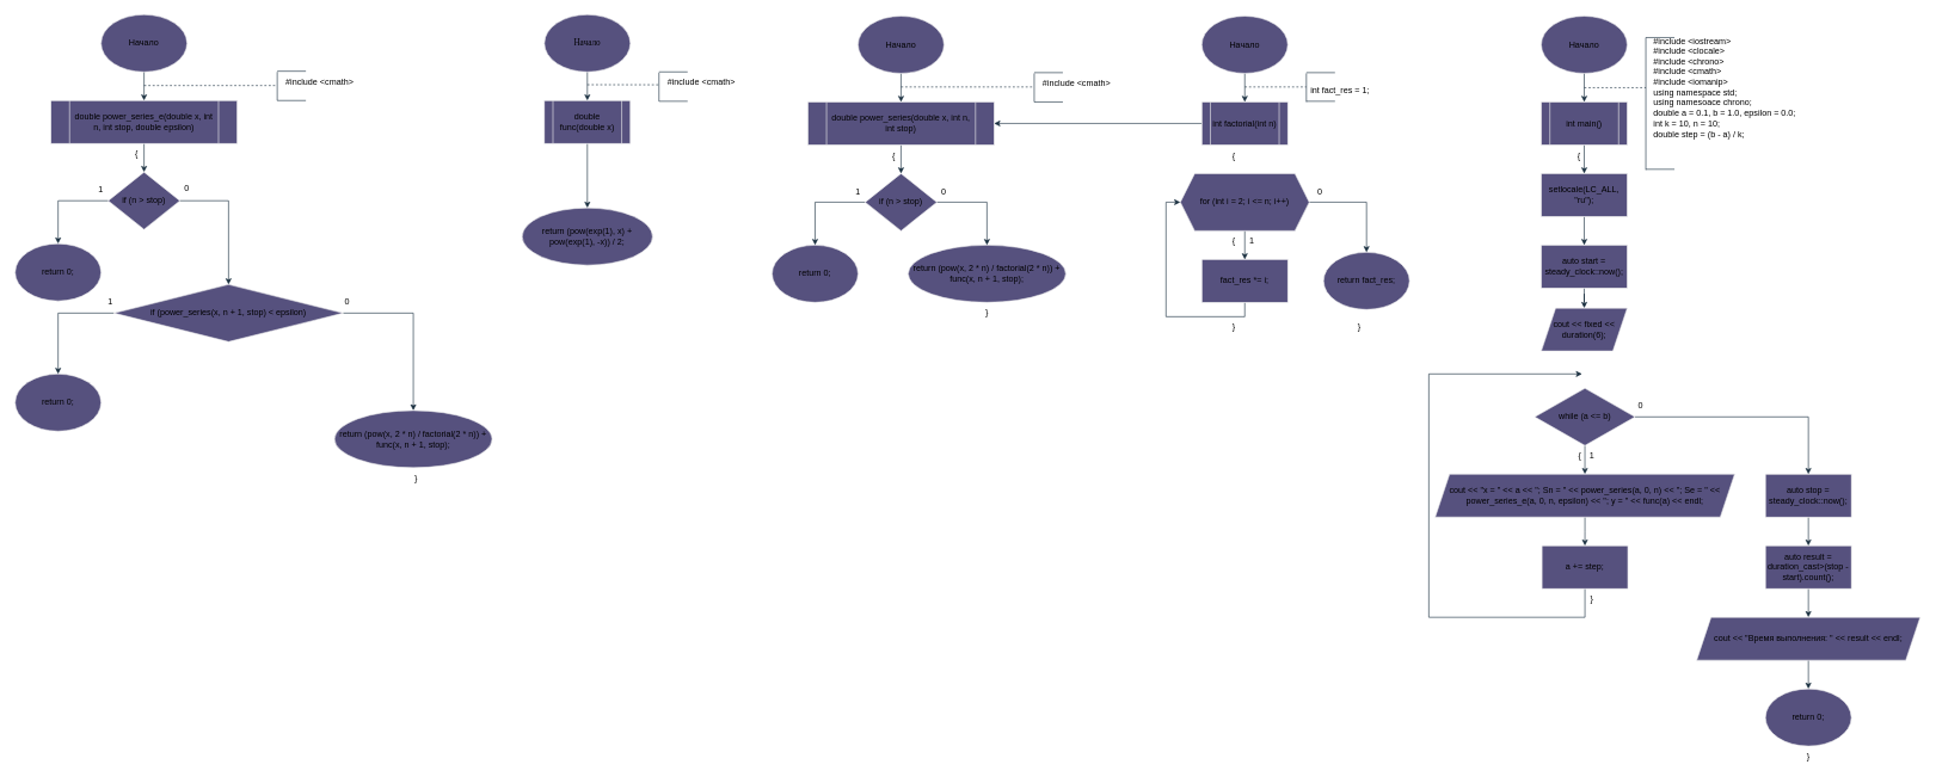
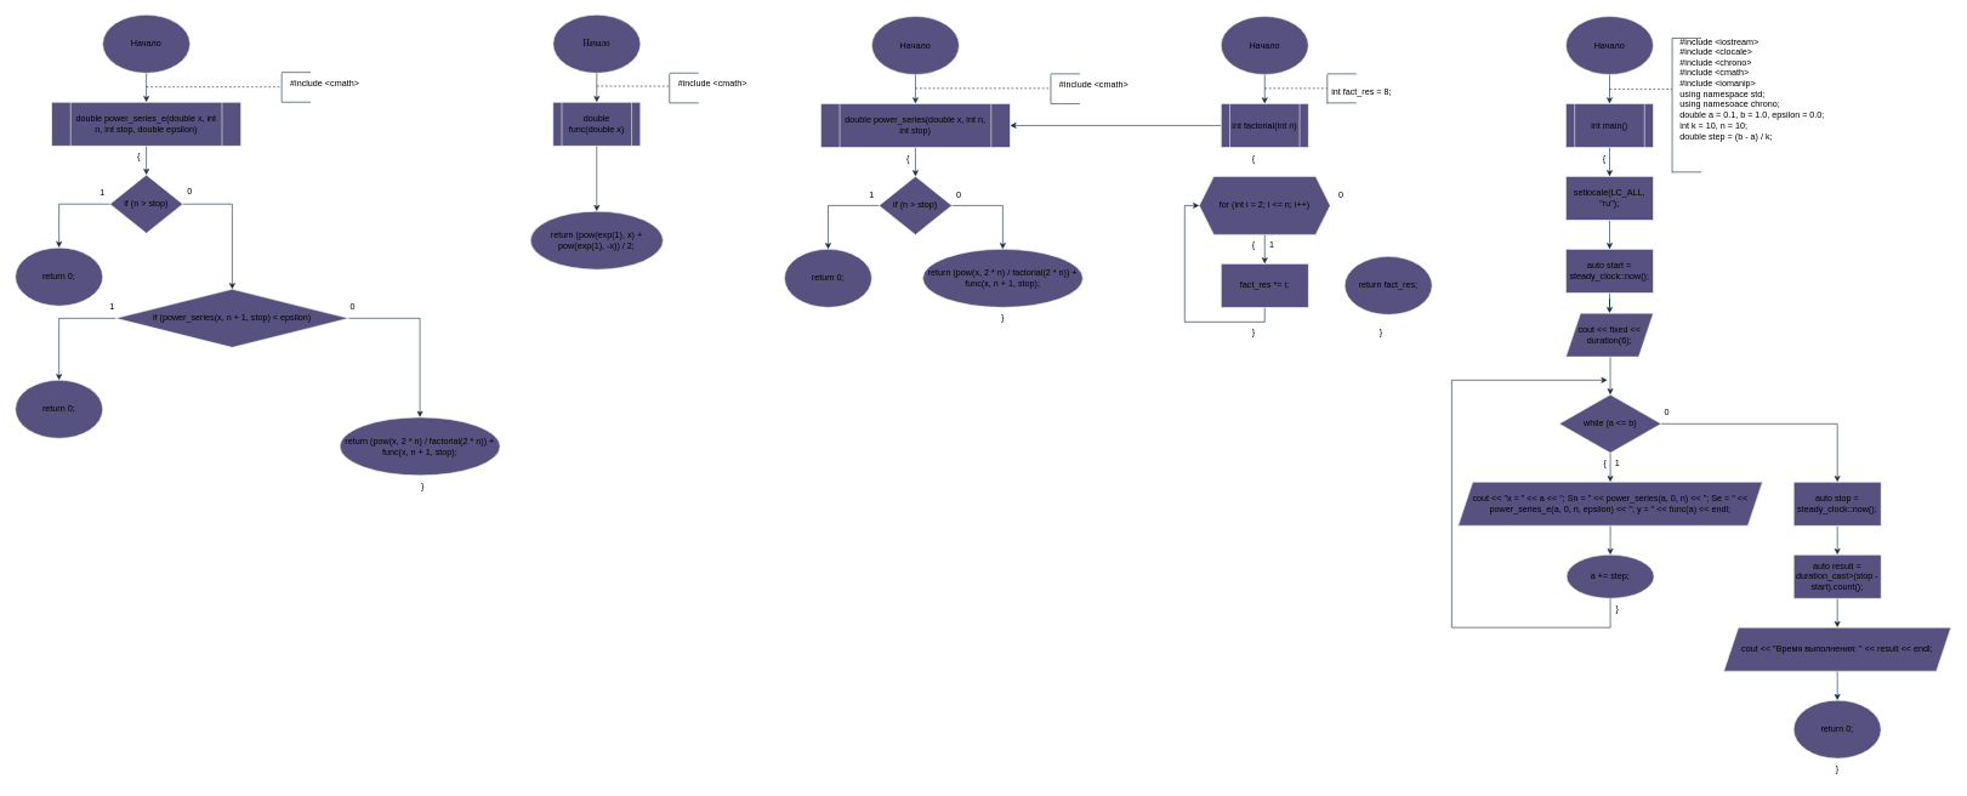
- <mxCell id="29" value="int fact_res = 1;" style="text;whiteSpace=wrap;labelBackgroundColor=none;fontColor=#000000;" parent="1" vertex="1"><mxGeometry x="1827" y="112" width="160" height="20" as="geometry" /></mxCell>
+ <mxCell id="29" value="int fact_res = 8;" style="text;whiteSpace=wrap;labelBackgroundColor=none;fontColor=#000000;" parent="1" vertex="1"><mxGeometry x="1827" y="112" width="160" height="20" as="geometry" /></mxCell>
- <mxCell id="34" style="edgeStyle=orthogonalEdgeStyle;rounded=0;orthogonalLoop=1;jettySize=auto;html=1;entryX=0.5;entryY=0;entryDx=0;entryDy=0;labelBackgroundColor=none;strokeColor=#182E3E;fontColor=#000000;" parent="1" source="35" target="42" edge="1"><mxGeometry relative="1" as="geometry" /></mxCell>
+ <mxCell id="108" style="edgeStyle=orthogonalEdgeStyle;rounded=0;orthogonalLoop=1;jettySize=auto;html=1;entryX=0.5;entryY=0;entryDx=0;entryDy=0;strokeColor=#182E3E;fontColor=#000000;" edge="1" parent="1" source="109" target="65"><mxGeometry relative="1" as="geometry"><Array as="points"><mxPoint x="2211" y="542" /></Array></mxGeometry></mxCell>
- <mxCell id="71" value="a += step;" style="rounded=0;whiteSpace=wrap;html=1;labelBackgroundColor=none;fillColor=#56517E;strokeColor=#EEEEEE;fontColor=#000000;" parent="1" vertex="1"><mxGeometry x="2151.95" y="762" width="120" height="60" as="geometry" /></mxCell>
+ <mxCell id="71" value="a += step;" style="ellipse;whiteSpace=wrap;html=1;labelBackgroundColor=none;fillColor=#56517E;strokeColor=#EEEEEE;fontColor=#000000;" parent="1" vertex="1"><mxGeometry x="2151.95" y="762" width="120" height="60" as="geometry" /></mxCell>
